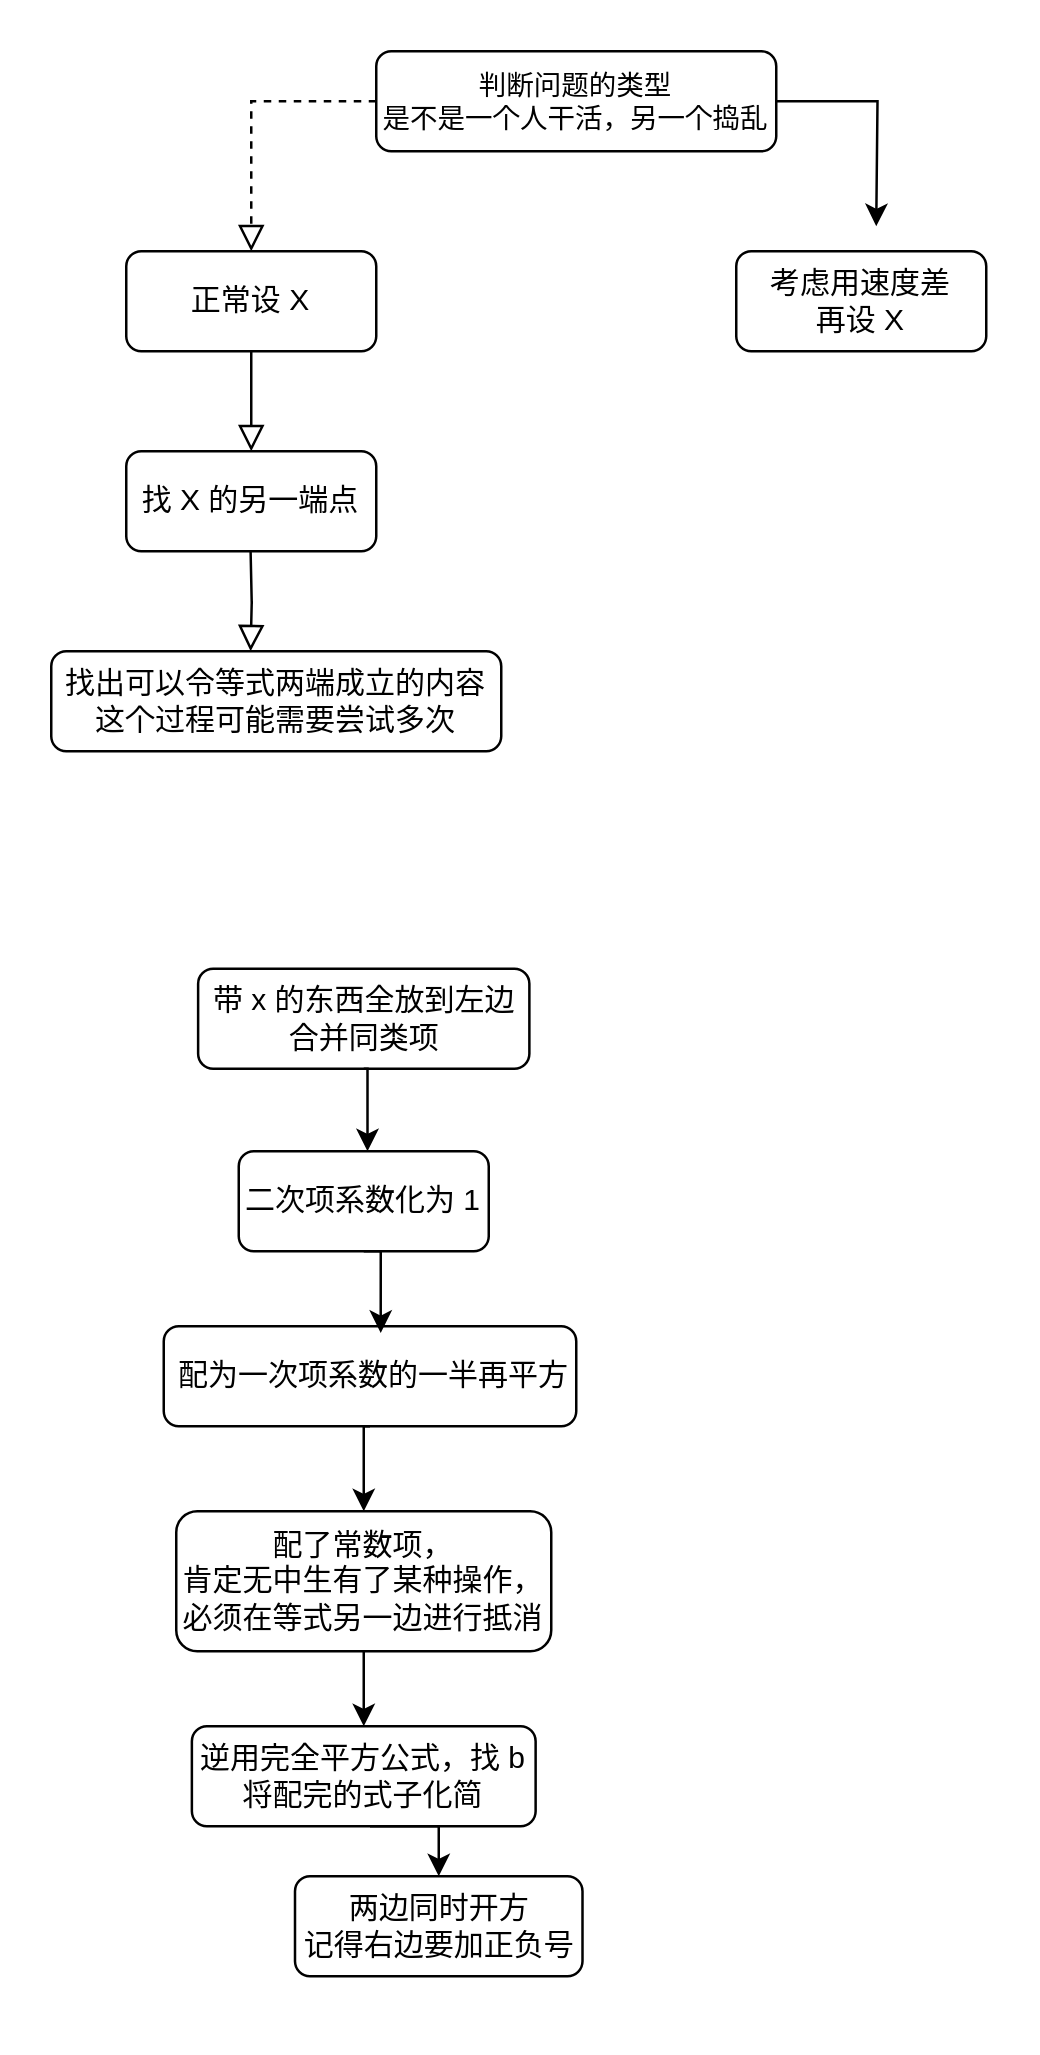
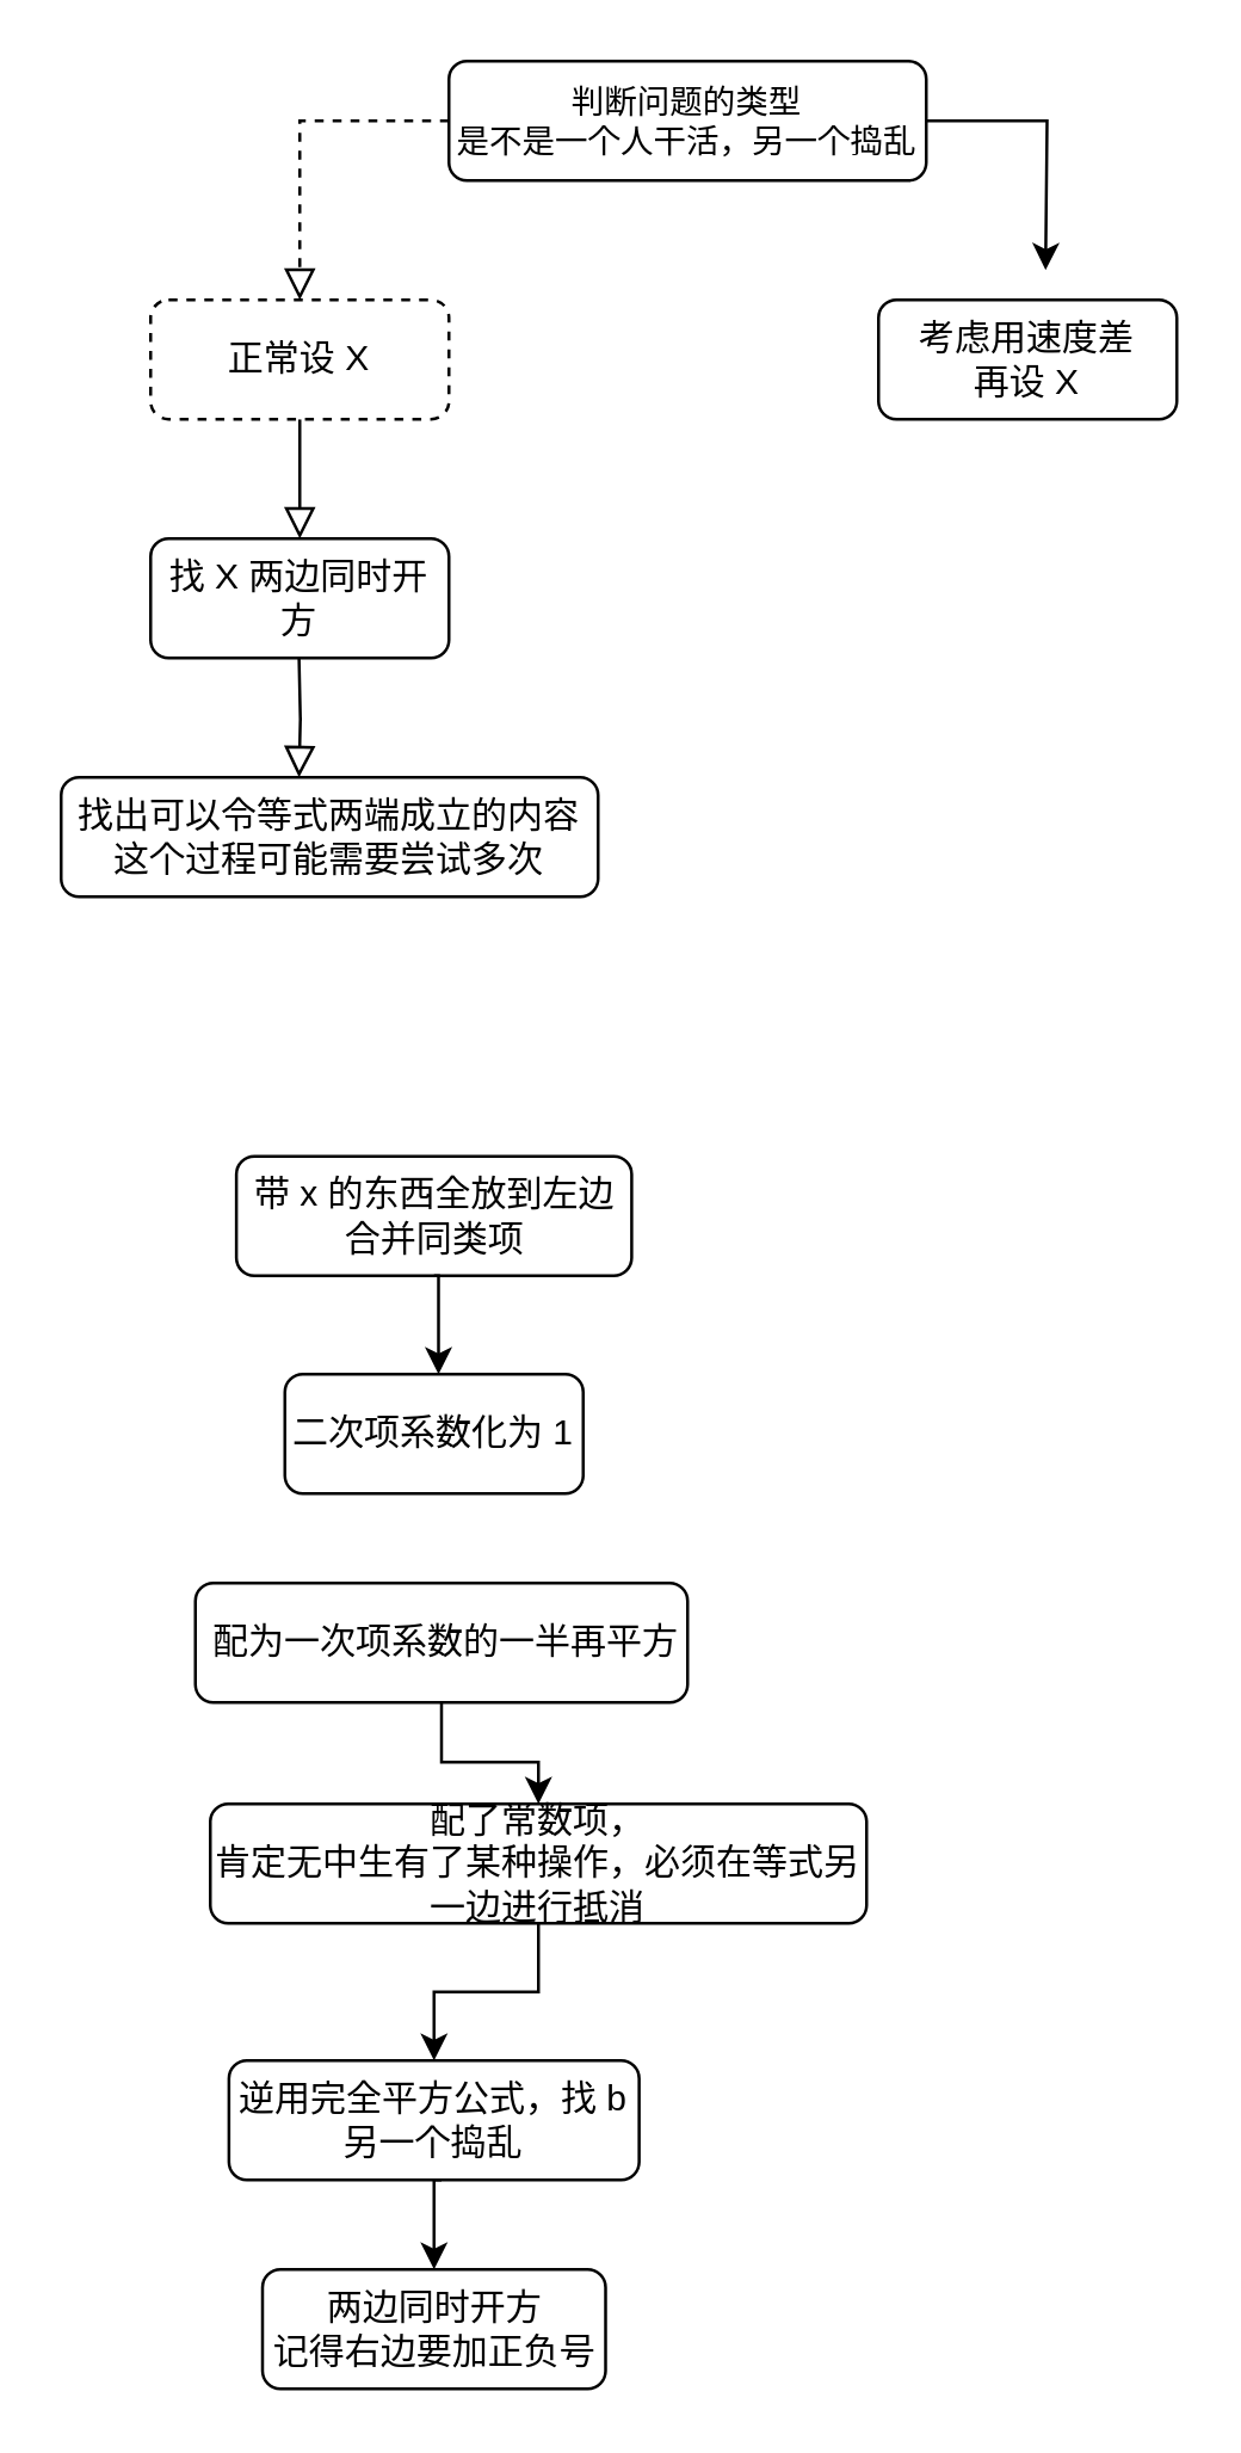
- <mxCell id="3" value="正常设 X" style="rounded=1;whiteSpace=wrap;html=1;fontSize=12;glass=0;strokeWidth=1;shadow=0;" parent="1" vertex="1"><mxGeometry x="50" y="100" width="100" height="40" as="geometry" /></mxCell>
+ <mxCell id="3" value="正常设 X" style="rounded=1;whiteSpace=wrap;html=1;fontSize=12;glass=0;strokeWidth=1;shadow=0;dashed=1;" parent="1" vertex="1"><mxGeometry x="50" y="100" width="100" height="40" as="geometry" /></mxCell>
- <mxCell id="4" value="找 X 的另一端点" style="rounded=1;whiteSpace=wrap;html=1;fontSize=12;glass=0;strokeWidth=1;shadow=0;" parent="1" vertex="1"><mxGeometry x="50" y="180" width="100" height="40" as="geometry" /></mxCell>
+ <mxCell id="4" value="找 X 两边同时开方" style="rounded=1;whiteSpace=wrap;html=1;fontSize=12;glass=0;strokeWidth=1;shadow=0;" parent="1" vertex="1"><mxGeometry x="50" y="180" width="100" height="40" as="geometry" /></mxCell>
- <mxCell id="19" style="edgeStyle=orthogonalEdgeStyle;rounded=0;orthogonalLoop=1;jettySize=auto;html=1;exitX=0.5;exitY=1;exitDx=0;exitDy=0;entryX=0.526;entryY=0.067;entryDx=0;entryDy=0;entryPerimeter=0;" parent="1" source="15" target="12" edge="1"><mxGeometry relative="1" as="geometry" /></mxCell>
- <mxCell id="14" value="配了常数项，&lt;div&gt;肯定无中生有了某种操作，必须在等式另一边进行抵消&lt;/div&gt;" style="rounded=1;whiteSpace=wrap;html=1;fontSize=12;glass=0;strokeWidth=1;shadow=0;" parent="1" vertex="1"><mxGeometry x="70" y="604" width="150" height="56" as="geometry" /></mxCell>
+ <mxCell id="14" value="配了常数项，&lt;div&gt;肯定无中生有了某种操作，必须在等式另一边进行抵消&lt;/div&gt;" style="rounded=1;whiteSpace=wrap;html=1;fontSize=12;glass=0;strokeWidth=1;shadow=0;" parent="1" vertex="1"><mxGeometry x="70" y="604" width="220" height="40" as="geometry" /></mxCell>
- <mxCell id="16" value="逆用完全平方公式，找 b&lt;div&gt;将配完的式子化简&lt;/div&gt;" style="rounded=1;whiteSpace=wrap;html=1;fontSize=12;glass=0;strokeWidth=1;shadow=0;" parent="1" vertex="1"><mxGeometry x="76.25" y="690" width="137.5" height="40" as="geometry" /></mxCell>
+ <mxCell id="16" value="逆用完全平方公式，找 b&lt;div&gt;另一个捣乱&lt;/div&gt;" style="rounded=1;whiteSpace=wrap;html=1;fontSize=12;glass=0;strokeWidth=1;shadow=0;" parent="1" vertex="1"><mxGeometry x="76.25" y="690" width="137.5" height="40" as="geometry" /></mxCell>
- <mxCell id="18" value="两边同时开方&lt;div&gt;记得右边要加正负号&lt;/div&gt;" style="rounded=1;whiteSpace=wrap;html=1;fontSize=12;glass=0;strokeWidth=1;shadow=0;" parent="1" vertex="1"><mxGeometry x="117.5" y="750" width="115" height="40" as="geometry" /></mxCell>
+ <mxCell id="18" value="两边同时开方&lt;div&gt;记得右边要加正负号&lt;/div&gt;" style="rounded=1;whiteSpace=wrap;html=1;fontSize=12;glass=0;strokeWidth=1;shadow=0;" parent="1" vertex="1"><mxGeometry x="87.5" y="760" width="115" height="40" as="geometry" /></mxCell>
